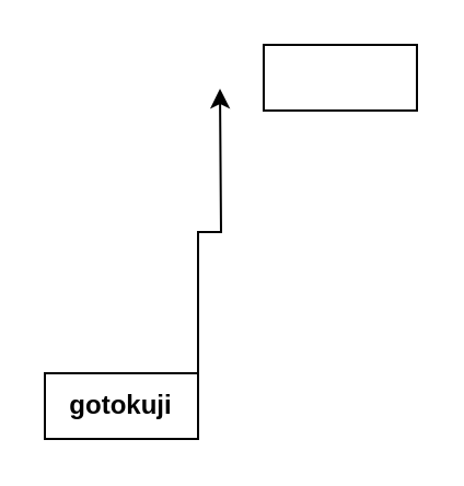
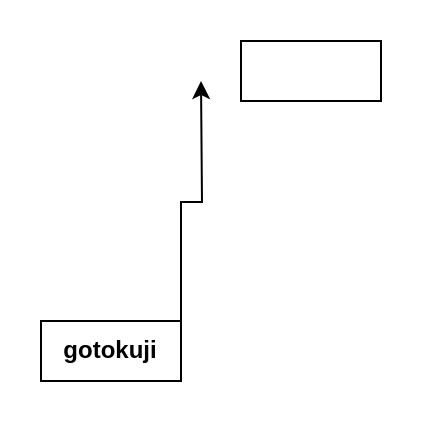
- <mxCell id="3" value="gotokuji" style="rounded=0;whiteSpace=wrap;html=1;fontStyle=1" vertex="1" parent="1"><mxGeometry x="20" y="170" width="70" height="30" as="geometry" /></mxCell>
+ <mxCell id="3" value="gotokuji" style="rounded=0;whiteSpace=wrap;html=1;fontStyle=1" vertex="1" parent="1"><mxGeometry x="20" y="160" width="70" height="30" as="geometry" /></mxCell>
